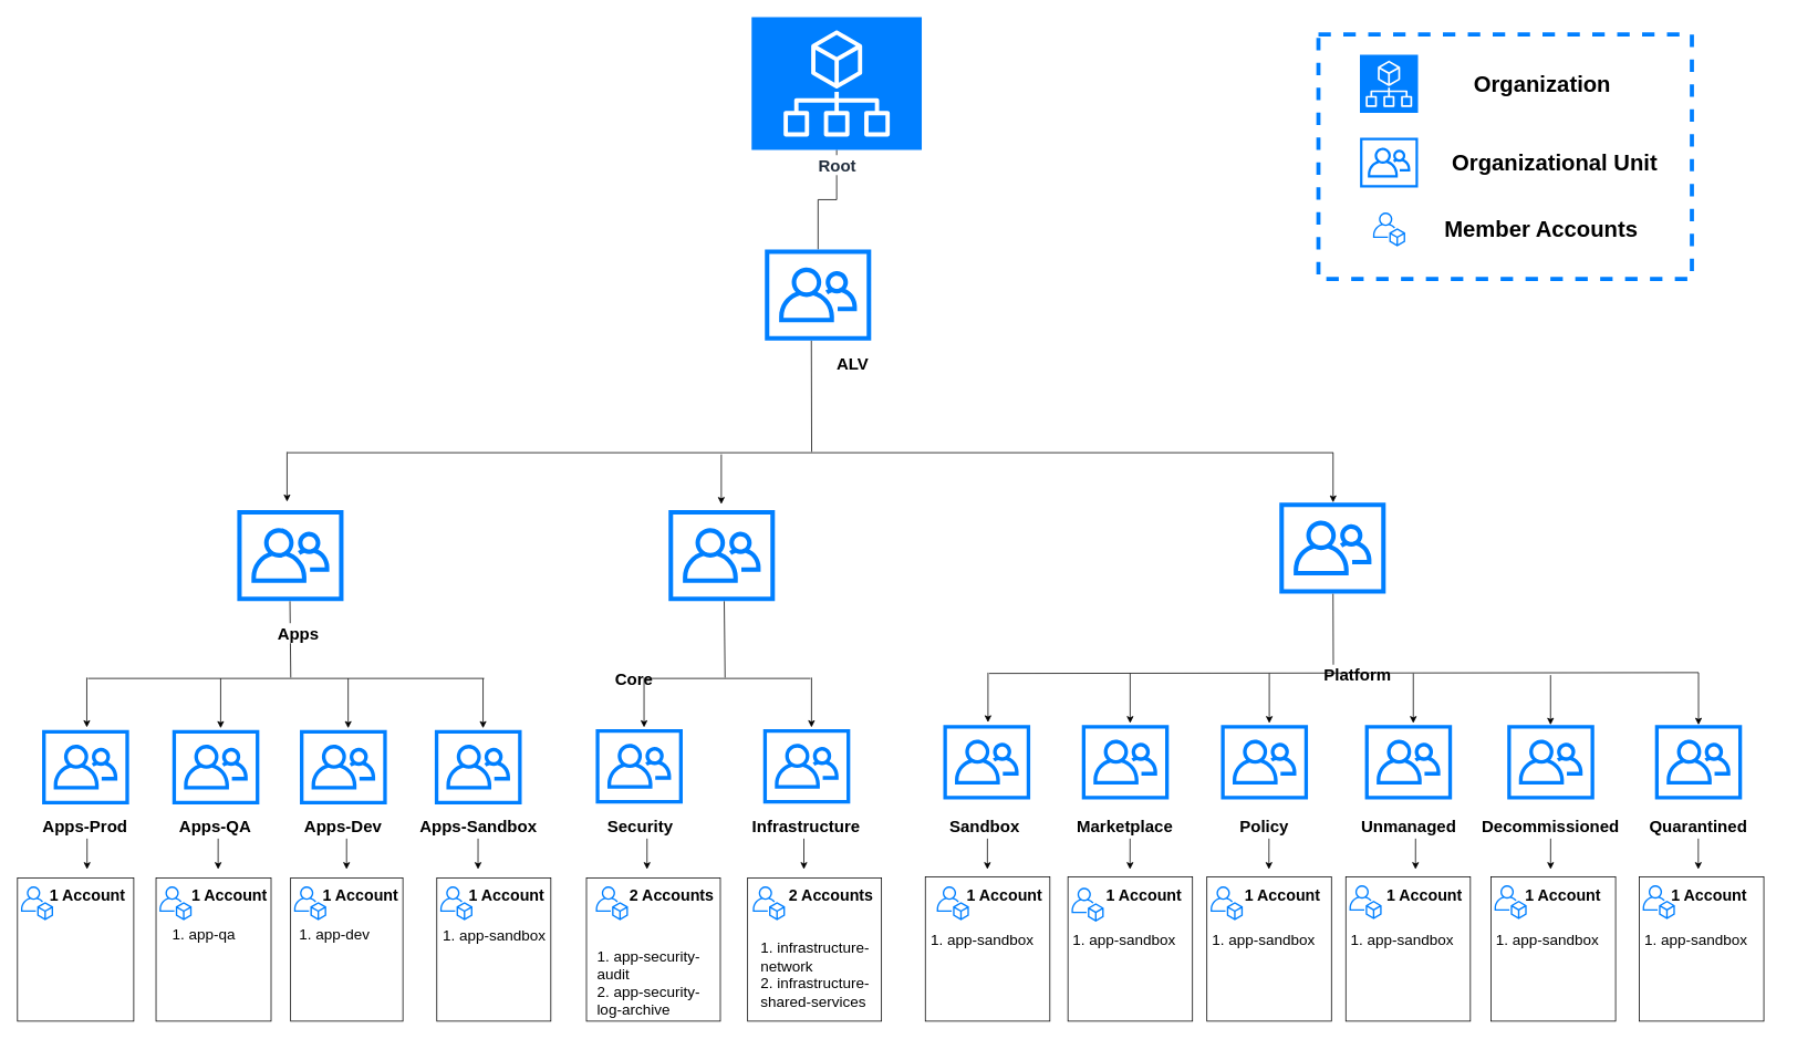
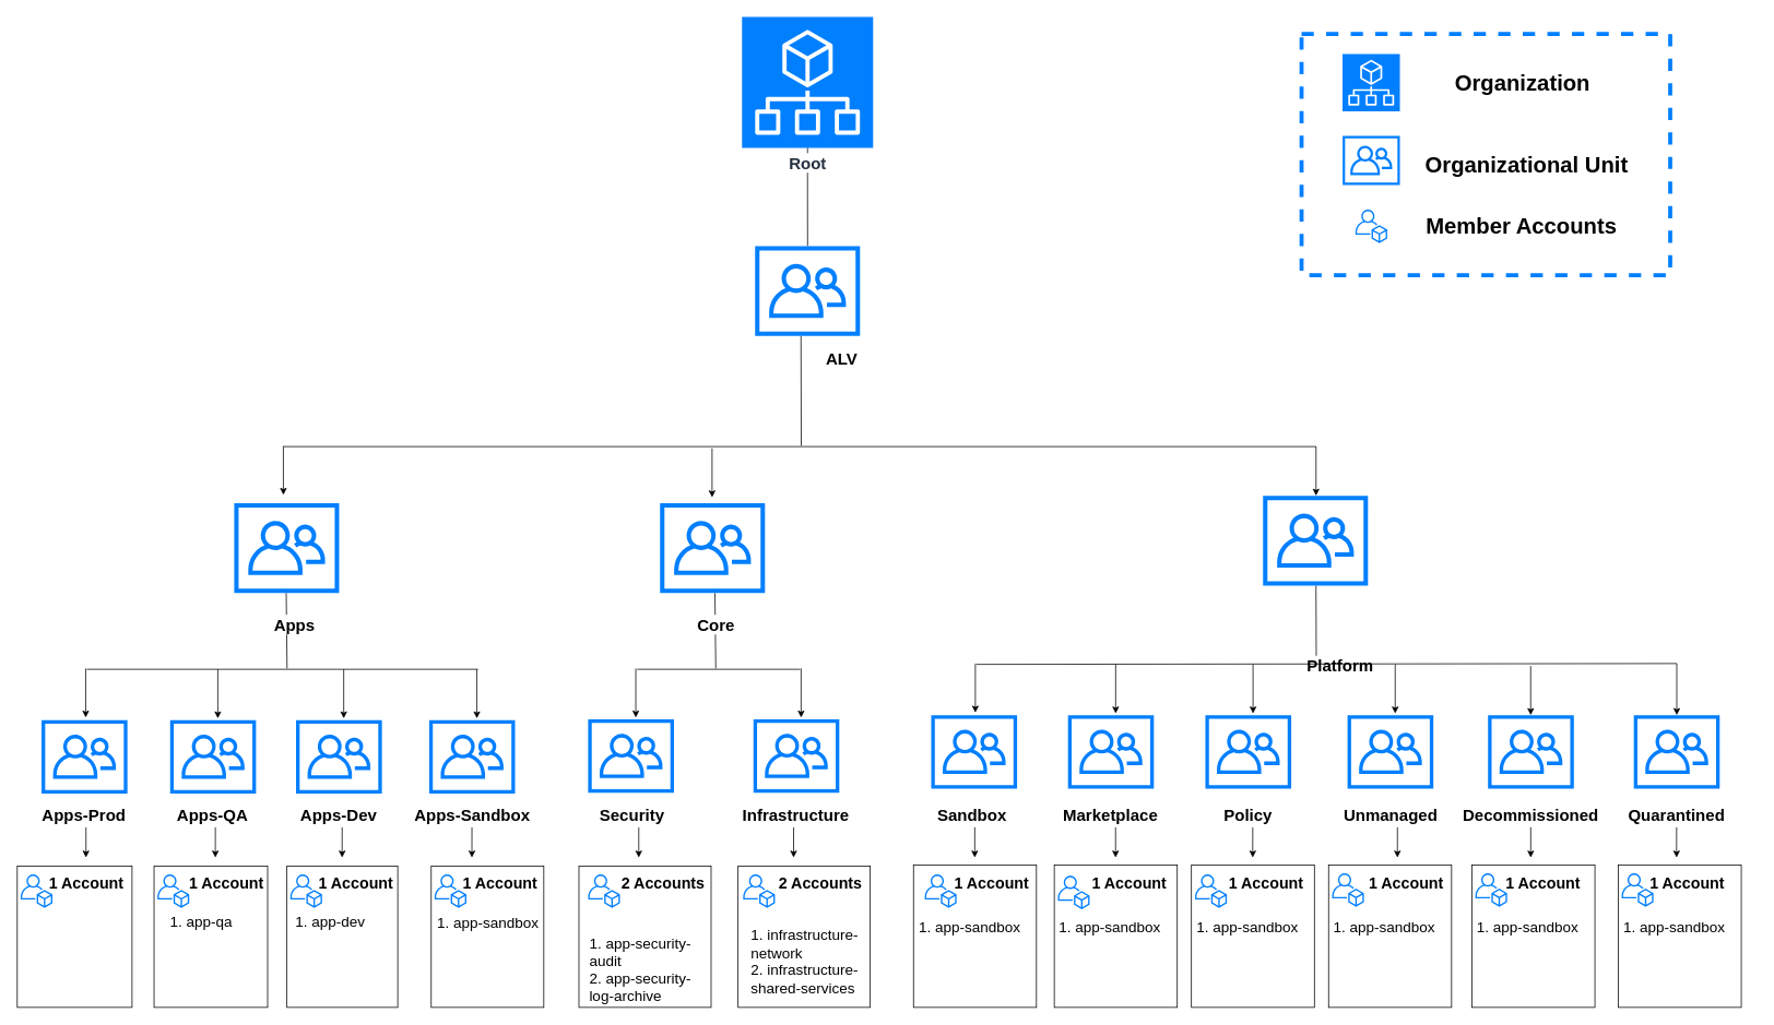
- <mxCell id="123" value="Root" style="sketch=0;points=[[0,0,0],[0.25,0,0],[0.5,0,0],[0.75,0,0],[1,0,0],[0,1,0],[0.25,1,0],[0.5,1,0],[0.75,1,0],[1,1,0],[0,0.25,0],[0,0.5,0],[0,0.75,0],[1,0.25,0],[1,0.5,0],[1,0.75,0]];points=[[0,0,0],[0.25,0,0],[0.5,0,0],[0.75,0,0],[1,0,0],[0,1,0],[0.25,1,0],[0.5,1,0],[0.75,1,0],[1,1,0],[0,0.25,0],[0,0.5,0],[0,0.75,0],[1,0.25,0],[1,0.5,0],[1,0.75,0]];outlineConnect=0;fontColor=#232F3E;fillColor=#007FFF;strokeColor=#ffffff;dashed=0;verticalLabelPosition=bottom;verticalAlign=top;align=center;html=1;fontSize=20;fontStyle=1;aspect=fixed;shape=mxgraph.aws4.resourceIcon;resIcon=mxgraph.aws4.organizations;labelBackgroundColor=default;" parent="1" vertex="1"><mxGeometry x="905.03" y="20" width="205" height="160" as="geometry" /></mxCell>
+ <mxCell id="123" value="Root" style="sketch=0;points=[[0,0,0],[0.25,0,0],[0.5,0,0],[0.75,0,0],[1,0,0],[0,1,0],[0.25,1,0],[0.5,1,0],[0.75,1,0],[1,1,0],[0,0.25,0],[0,0.5,0],[0,0.75,0],[1,0.25,0],[1,0.5,0],[1,0.75,0]];points=[[0,0,0],[0.25,0,0],[0.5,0,0],[0.75,0,0],[1,0,0],[0,1,0],[0.25,1,0],[0.5,1,0],[0.75,1,0],[1,1,0],[0,0.25,0],[0,0.5,0],[0,0.75,0],[1,0.25,0],[1,0.5,0],[1,0.75,0]];outlineConnect=0;fontColor=#232F3E;fillColor=#007FFF;strokeColor=#ffffff;dashed=0;verticalLabelPosition=bottom;verticalAlign=top;align=center;html=1;fontSize=20;fontStyle=1;aspect=fixed;shape=mxgraph.aws4.resourceIcon;resIcon=mxgraph.aws4.organizations;labelBackgroundColor=default;" parent="1" vertex="1"><mxGeometry x="905.03" y="20" width="160" height="160" as="geometry" /></mxCell>
- <mxCell id="24" value="Organizational Unit" style="text;html=1;strokeColor=none;fillColor=none;align=center;verticalAlign=middle;whiteSpace=wrap;rounded=0;fontSize=27;fontStyle=1;labelBackgroundColor=default;" parent="1" vertex="1"><mxGeometry x="1718.02" y="180.5" width="310" height="30" as="geometry" /></mxCell>
+ <mxCell id="24" value="Organizational Unit" style="text;html=1;strokeColor=none;fillColor=none;align=center;verticalAlign=middle;whiteSpace=wrap;rounded=0;fontSize=27;fontStyle=1;labelBackgroundColor=default;" parent="1" vertex="1"><mxGeometry x="1708.02" y="185.5" width="310" height="30" as="geometry" /></mxCell>
- <mxCell id="18" value="Core" style="text;html=1;strokeColor=none;fillColor=none;align=center;verticalAlign=middle;whiteSpace=wrap;rounded=0;fontSize=20;fontStyle=1;labelBackgroundColor=default;" parent="1" vertex="1"><mxGeometry x="669" y="802" width="189" height="30" as="geometry" /></mxCell>
+ <mxCell id="18" value="Core" style="text;html=1;strokeColor=none;fillColor=none;align=center;verticalAlign=middle;whiteSpace=wrap;rounded=0;fontSize=20;fontStyle=1;labelBackgroundColor=default;" parent="1" vertex="1"><mxGeometry x="779" y="747" width="189" height="30" as="geometry" /></mxCell>
